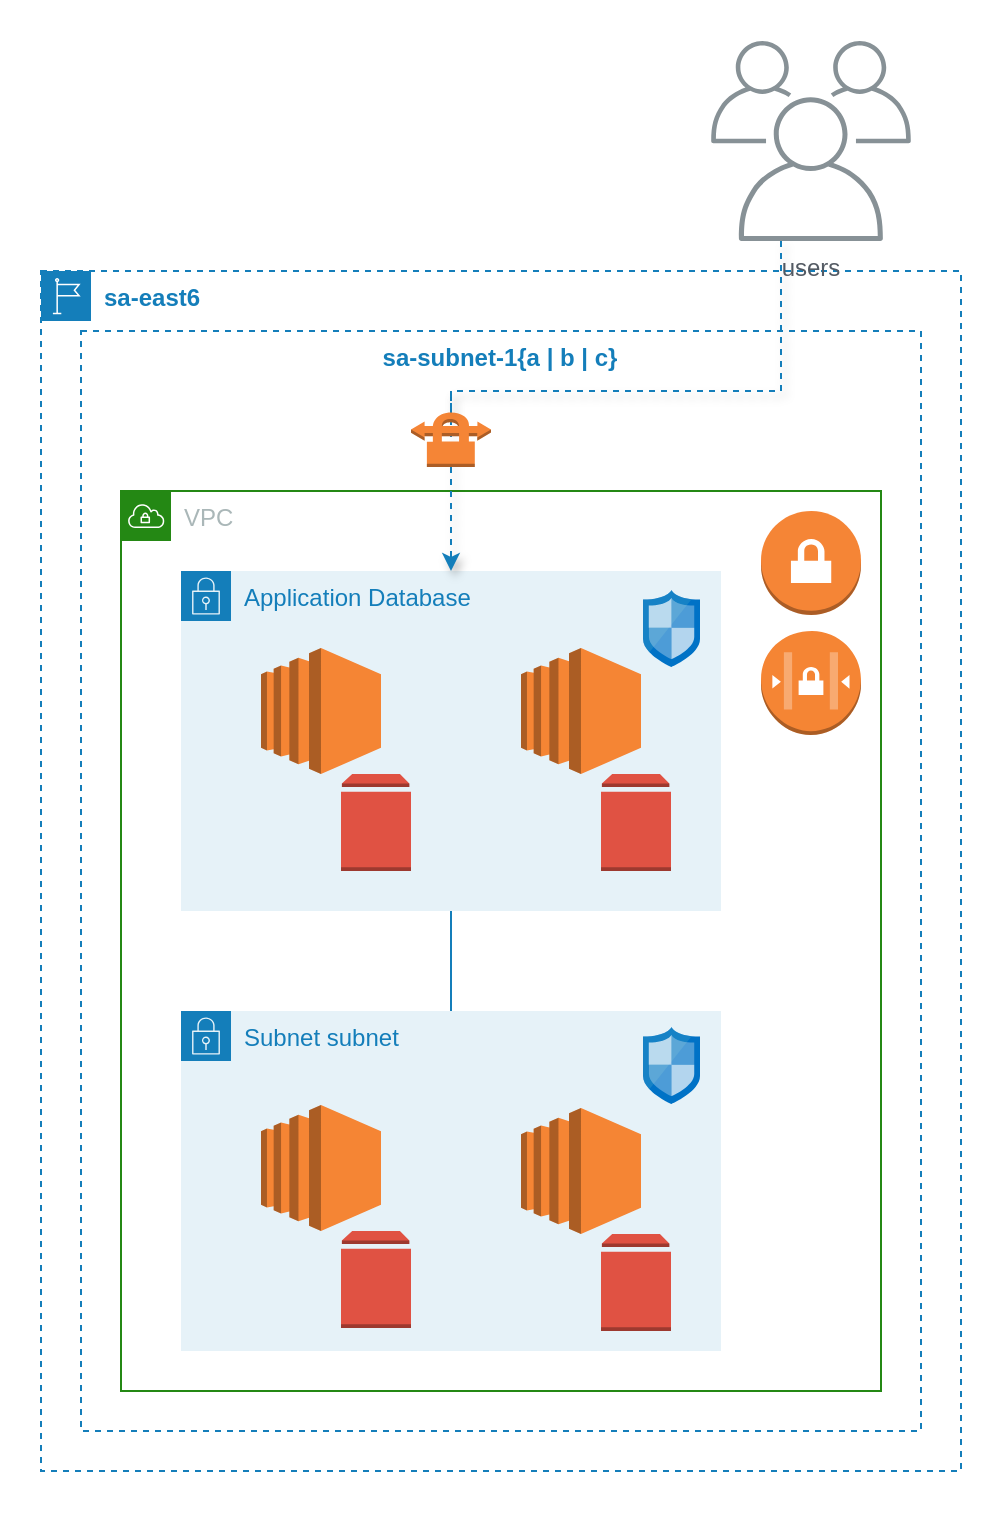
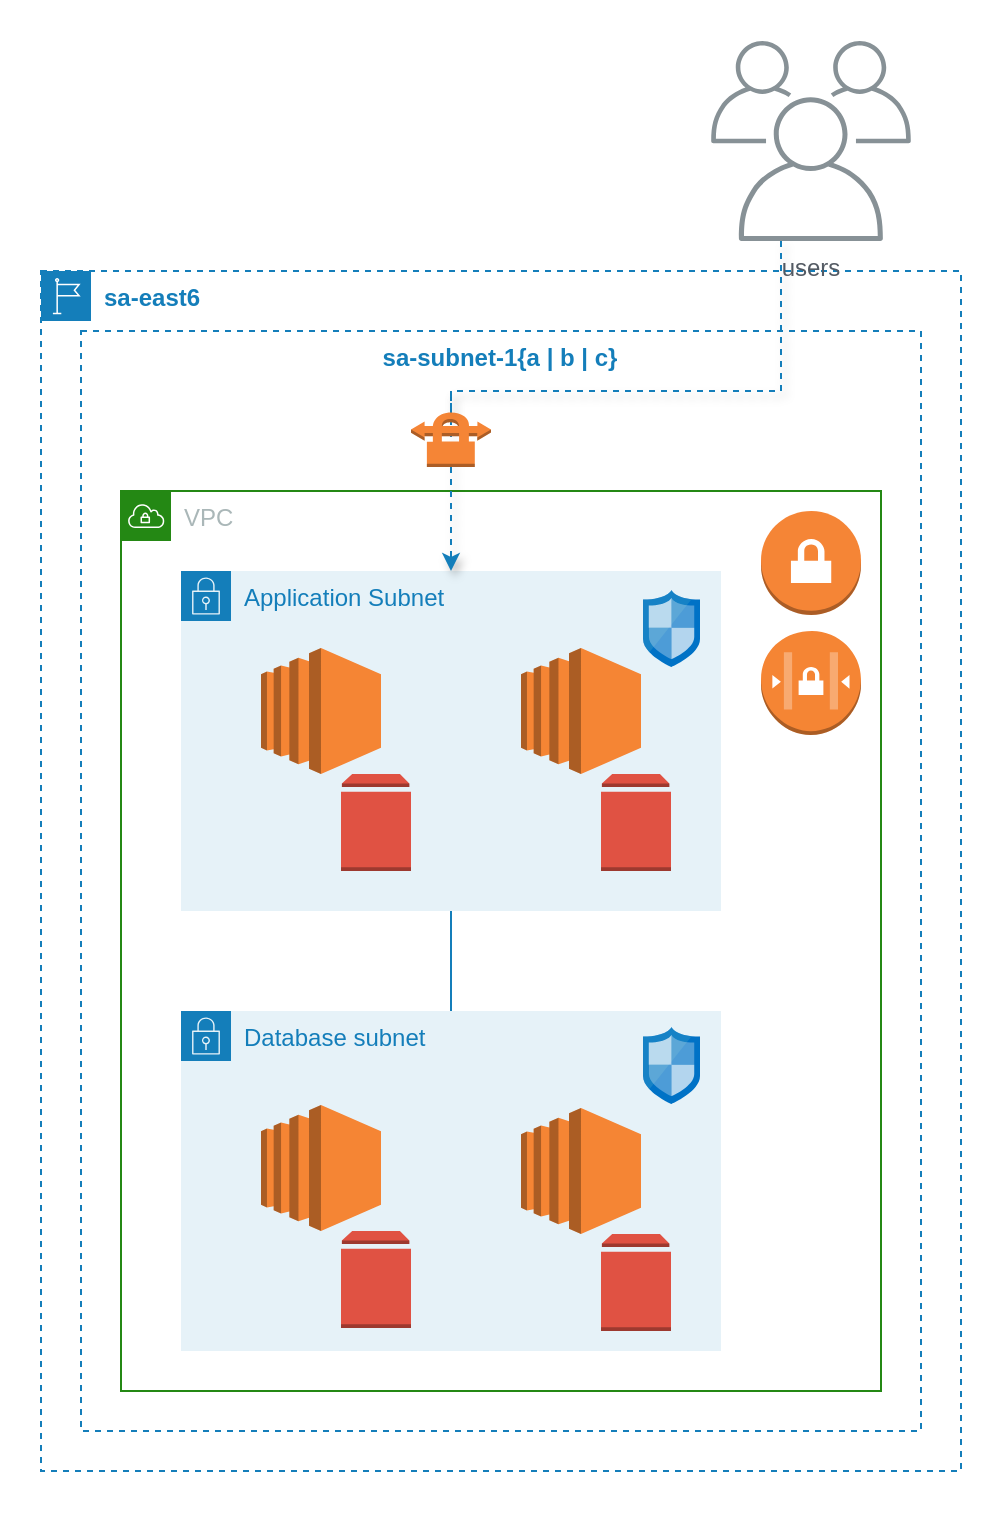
- <mxCell id="6" value="Application Database" style="points=[[0,0],[0.25,0],[0.5,0],[0.75,0],[1,0],[1,0.25],[1,0.5],[1,0.75],[1,1],[0.75,1],[0.5,1],[0.25,1],[0,1],[0,0.75],[0,0.5],[0,0.25]];outlineConnect=0;html=1;whiteSpace=wrap;fontSize=12;fontStyle=0;shape=mxgraph.aws4.group;grIcon=mxgraph.aws4.group_security_group;grStroke=0;strokeColor=#147EBA;fillColor=#E6F2F8;verticalAlign=top;align=left;spacingLeft=30;fontColor=#147EBA;dashed=0;" parent="1" vertex="1"><mxGeometry x="90" y="285" width="270" height="170" as="geometry" /></mxCell>
+ <mxCell id="6" value="Application Subnet" style="points=[[0,0],[0.25,0],[0.5,0],[0.75,0],[1,0],[1,0.25],[1,0.5],[1,0.75],[1,1],[0.75,1],[0.5,1],[0.25,1],[0,1],[0,0.75],[0,0.5],[0,0.25]];outlineConnect=0;html=1;whiteSpace=wrap;fontSize=12;fontStyle=0;shape=mxgraph.aws4.group;grIcon=mxgraph.aws4.group_security_group;grStroke=0;strokeColor=#147EBA;fillColor=#E6F2F8;verticalAlign=top;align=left;spacingLeft=30;fontColor=#147EBA;dashed=0;" parent="1" vertex="1"><mxGeometry x="90" y="285" width="270" height="170" as="geometry" /></mxCell>
- <mxCell id="7" value="Subnet subnet" style="points=[[0,0],[0.25,0],[0.5,0],[0.75,0],[1,0],[1,0.25],[1,0.5],[1,0.75],[1,1],[0.75,1],[0.5,1],[0.25,1],[0,1],[0,0.75],[0,0.5],[0,0.25]];outlineConnect=0;html=1;whiteSpace=wrap;fontSize=12;fontStyle=0;shape=mxgraph.aws4.group;grIcon=mxgraph.aws4.group_security_group;grStroke=0;strokeColor=#147EBA;fillColor=#E6F2F8;verticalAlign=top;align=left;spacingLeft=30;fontColor=#147EBA;dashed=0;" parent="1" vertex="1"><mxGeometry x="90" y="505" width="270" height="170" as="geometry" /></mxCell>
+ <mxCell id="7" value="Database subnet" style="points=[[0,0],[0.25,0],[0.5,0],[0.75,0],[1,0],[1,0.25],[1,0.5],[1,0.75],[1,1],[0.75,1],[0.5,1],[0.25,1],[0,1],[0,0.75],[0,0.5],[0,0.25]];outlineConnect=0;html=1;whiteSpace=wrap;fontSize=12;fontStyle=0;shape=mxgraph.aws4.group;grIcon=mxgraph.aws4.group_security_group;grStroke=0;strokeColor=#147EBA;fillColor=#E6F2F8;verticalAlign=top;align=left;spacingLeft=30;fontColor=#147EBA;dashed=0;" parent="1" vertex="1"><mxGeometry x="90" y="505" width="270" height="170" as="geometry" /></mxCell>
